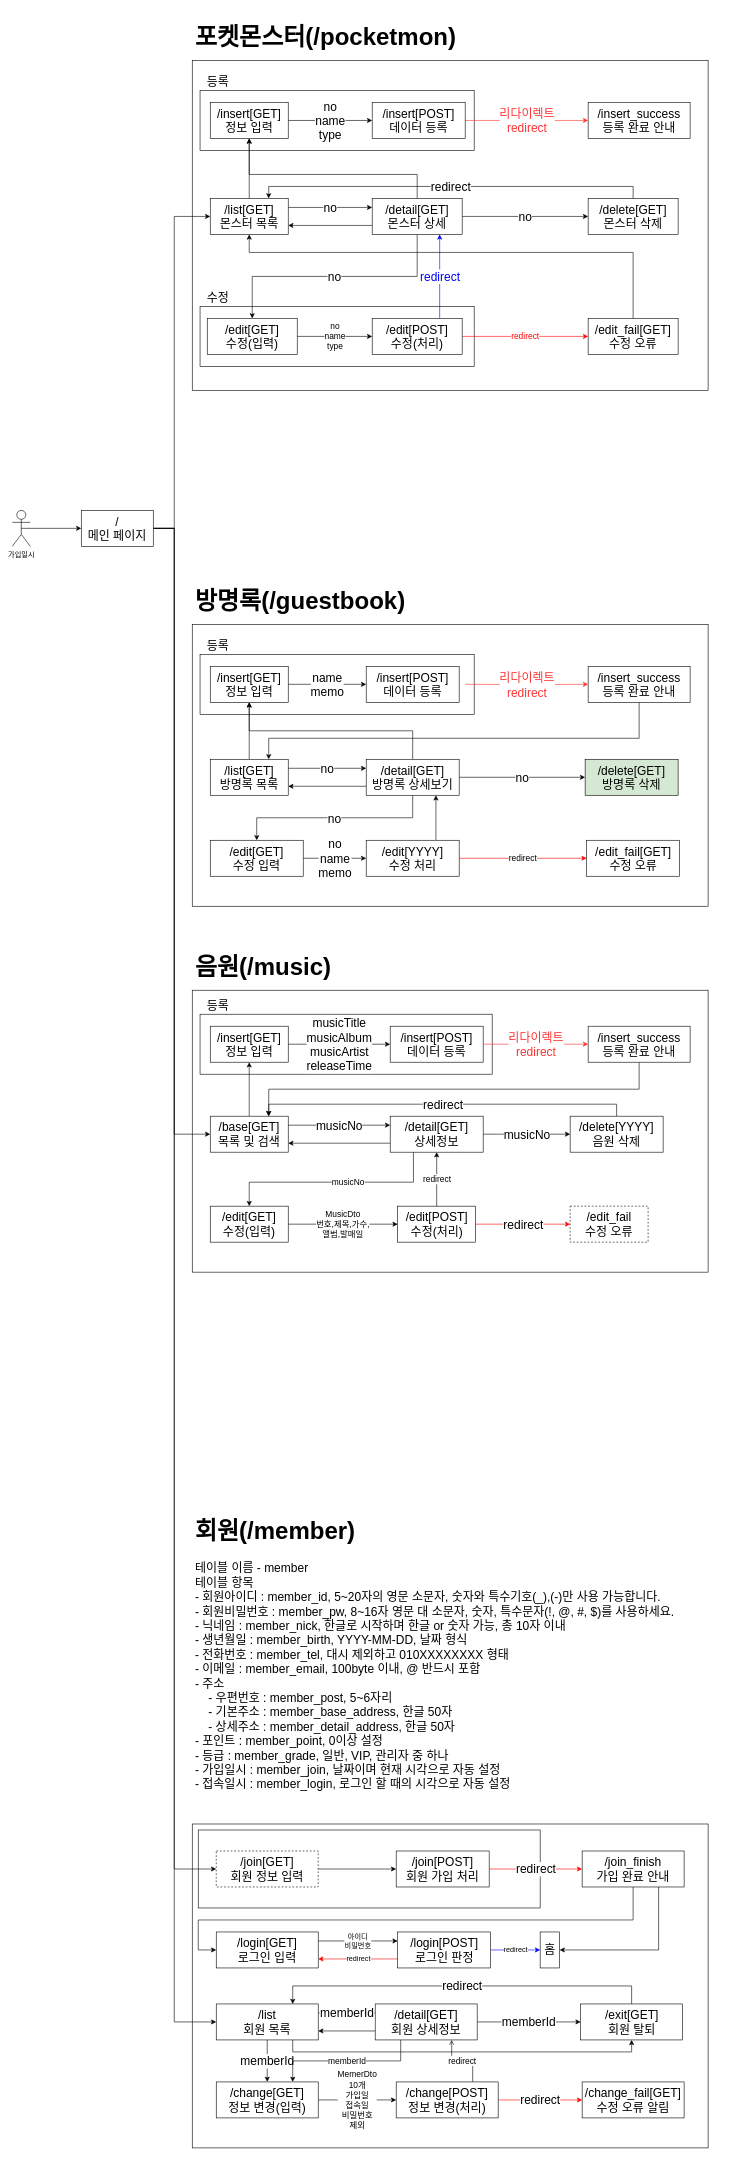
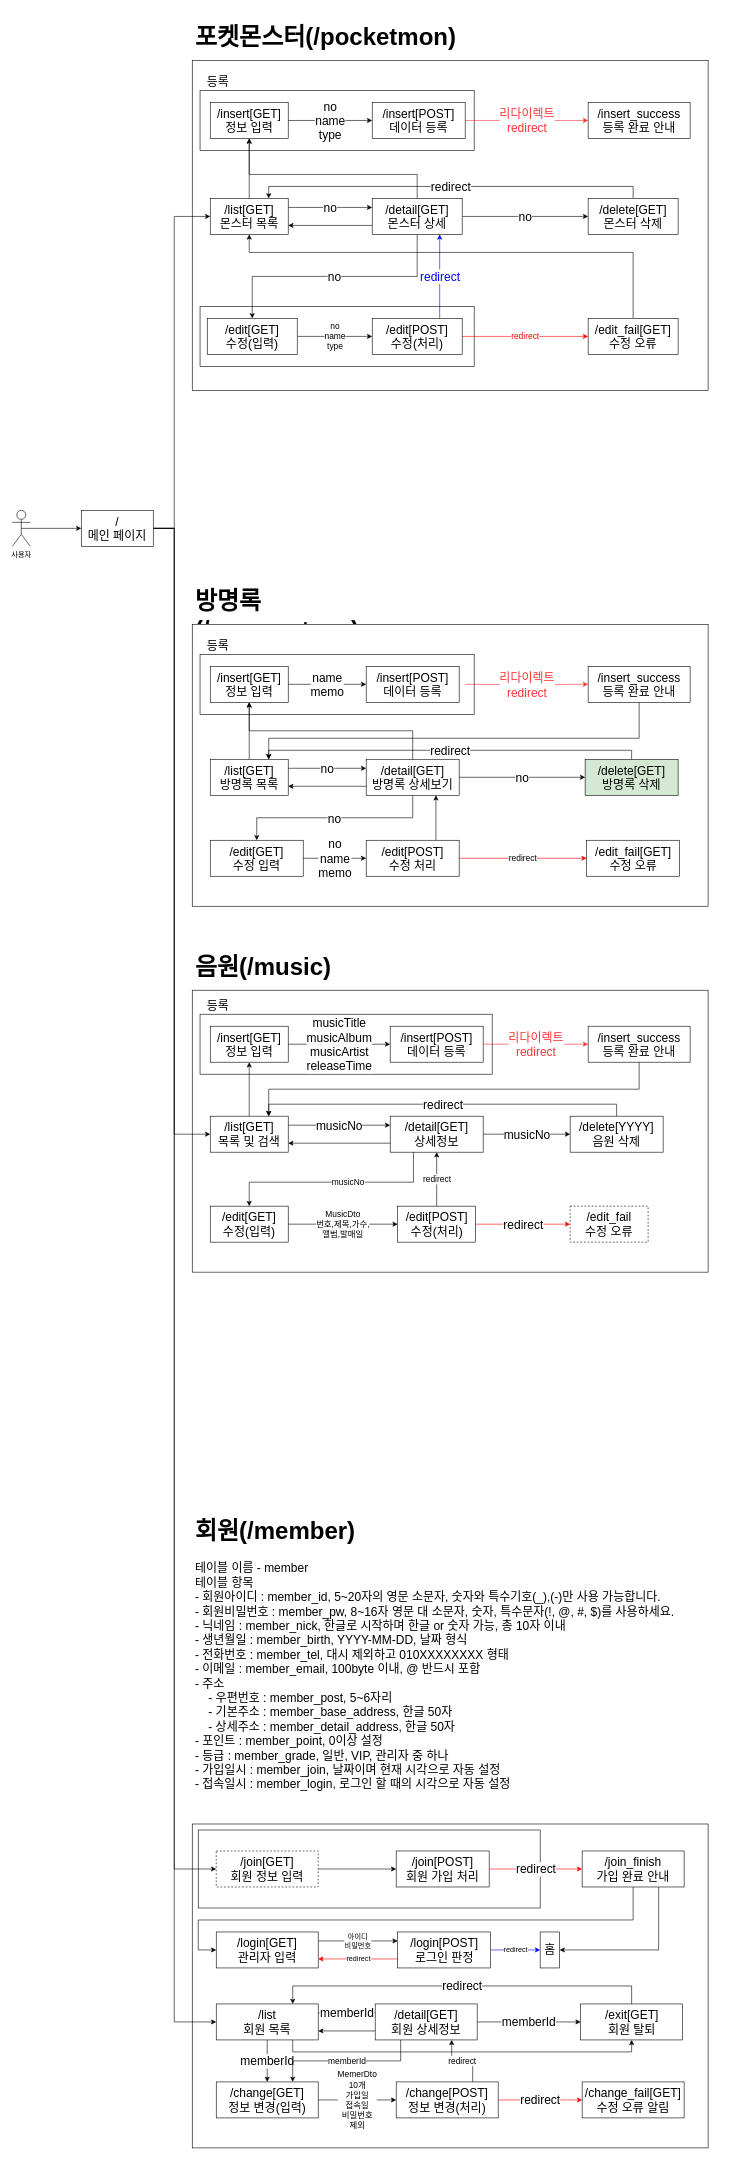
- <mxCell id="87" value="수정" style="text;html=1;strokeColor=none;fillColor=none;align=center;verticalAlign=middle;whiteSpace=wrap;rounded=0;fontSize=20;" parent="1" vertex="1"><mxGeometry x="333" y="480" width="60" height="30" as="geometry" /></mxCell>
- <mxCell id="11" value="가입일시" style="shape=umlActor;verticalLabelPosition=bottom;verticalAlign=top;html=1;outlineConnect=0;" parent="1" vertex="1"><mxGeometry x="20" y="850" width="30" height="60" as="geometry" /></mxCell>
+ <mxCell id="11" value="사용자" style="shape=umlActor;verticalLabelPosition=bottom;verticalAlign=top;html=1;outlineConnect=0;" parent="1" vertex="1"><mxGeometry x="20" y="850" width="30" height="60" as="geometry" /></mxCell>
- <mxCell id="25" value="&lt;h1&gt;방명록(/guestbook)&lt;/h1&gt;" style="text;html=1;strokeColor=none;fillColor=none;spacing=5;spacingTop=-20;whiteSpace=wrap;overflow=hidden;rounded=0;fontSize=20;fontColor=#000000;" parent="1" vertex="1"><mxGeometry x="320" y="960" width="370" height="80" as="geometry" /></mxCell>
+ <mxCell id="25" value="&lt;h1&gt;방명록(/nonametype)&lt;/h1&gt;" style="text;html=1;strokeColor=none;fillColor=none;spacing=5;spacingTop=-20;whiteSpace=wrap;overflow=hidden;rounded=0;fontSize=20;fontColor=#000000;" parent="1" vertex="1"><mxGeometry x="320" y="960" width="370" height="80" as="geometry" /></mxCell>
+ <mxCell id="110" value="redirect" style="edgeStyle=orthogonalEdgeStyle;rounded=0;orthogonalLoop=1;jettySize=auto;html=1;exitX=0.5;exitY=0;exitDx=0;exitDy=0;entryX=0.75;entryY=0;entryDx=0;entryDy=0;strokeColor=#000000;fontSize=20;fontColor=#000000;" parent="1" source="111" target="56" edge="1"><mxGeometry relative="1" as="geometry"><Array as="points"><mxPoint x="1053" y="1250" /><mxPoint x="448" y="1250" /></Array></mxGeometry></mxCell>
- <mxCell id="94" value="/edit[YYYY]&lt;br&gt;수정 처리" style="rounded=0;whiteSpace=wrap;html=1;fontSize=20;" parent="1" vertex="1"><mxGeometry x="610" y="1400" width="155" height="60" as="geometry" /></mxCell>
+ <mxCell id="94" value="/edit[POST]&lt;br&gt;수정 처리" style="rounded=0;whiteSpace=wrap;html=1;fontSize=20;" parent="1" vertex="1"><mxGeometry x="610" y="1400" width="155" height="60" as="geometry" /></mxCell>
- <mxCell id="59" value="/base[GET]&lt;br&gt;목록 및 검색" style="rounded=0;whiteSpace=wrap;html=1;fontSize=20;" parent="1" vertex="1"><mxGeometry x="350" y="1860" width="130" height="60" as="geometry" /></mxCell>
+ <mxCell id="59" value="/list[GET]&lt;br&gt;목록 및 검색" style="rounded=0;whiteSpace=wrap;html=1;fontSize=20;" parent="1" vertex="1"><mxGeometry x="350" y="1860" width="130" height="60" as="geometry" /></mxCell>
- <mxCell id="50" value="/login[GET]&lt;br&gt;로그인 입력" style="rounded=0;whiteSpace=wrap;html=1;fontSize=20;" parent="1" vertex="1"><mxGeometry x="360" y="3220" width="170" height="60" as="geometry" /></mxCell>
+ <mxCell id="50" value="/login[GET]&lt;br&gt;관리자 입력" style="rounded=0;whiteSpace=wrap;html=1;fontSize=20;" parent="1" vertex="1"><mxGeometry x="360" y="3220" width="170" height="60" as="geometry" /></mxCell>
- <mxCell id="102" value="redirect" style="edgeStyle=orthogonalEdgeStyle;rounded=0;orthogonalLoop=1;jettySize=auto;html=1;exitX=0.75;exitY=0;exitDx=0;exitDy=0;entryX=0.75;entryY=1;entryDx=0;entryDy=0;strokeColor=#000000;fontSize=14;fontColor=#000000;endArrow=open;" parent="1" source="104" target="81" edge="1"><mxGeometry relative="1" as="geometry" /></mxCell>
+ <mxCell id="102" value="redirect" style="edgeStyle=orthogonalEdgeStyle;rounded=0;orthogonalLoop=1;jettySize=auto;html=1;exitX=0.75;exitY=0;exitDx=0;exitDy=0;entryX=0.75;entryY=1;entryDx=0;entryDy=0;strokeColor=#000000;fontSize=14;fontColor=#000000;" parent="1" source="104" target="81" edge="1"><mxGeometry relative="1" as="geometry" /></mxCell>
